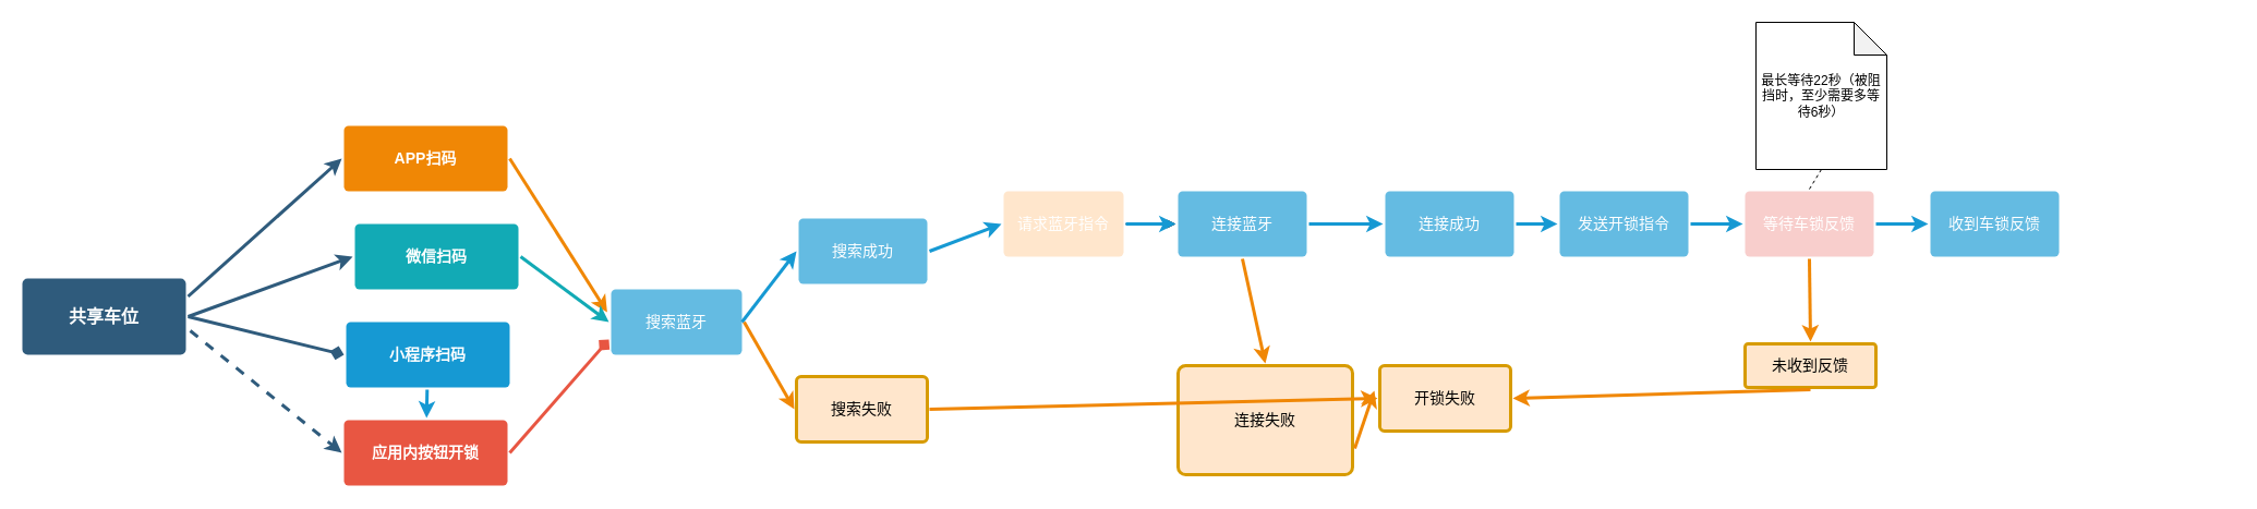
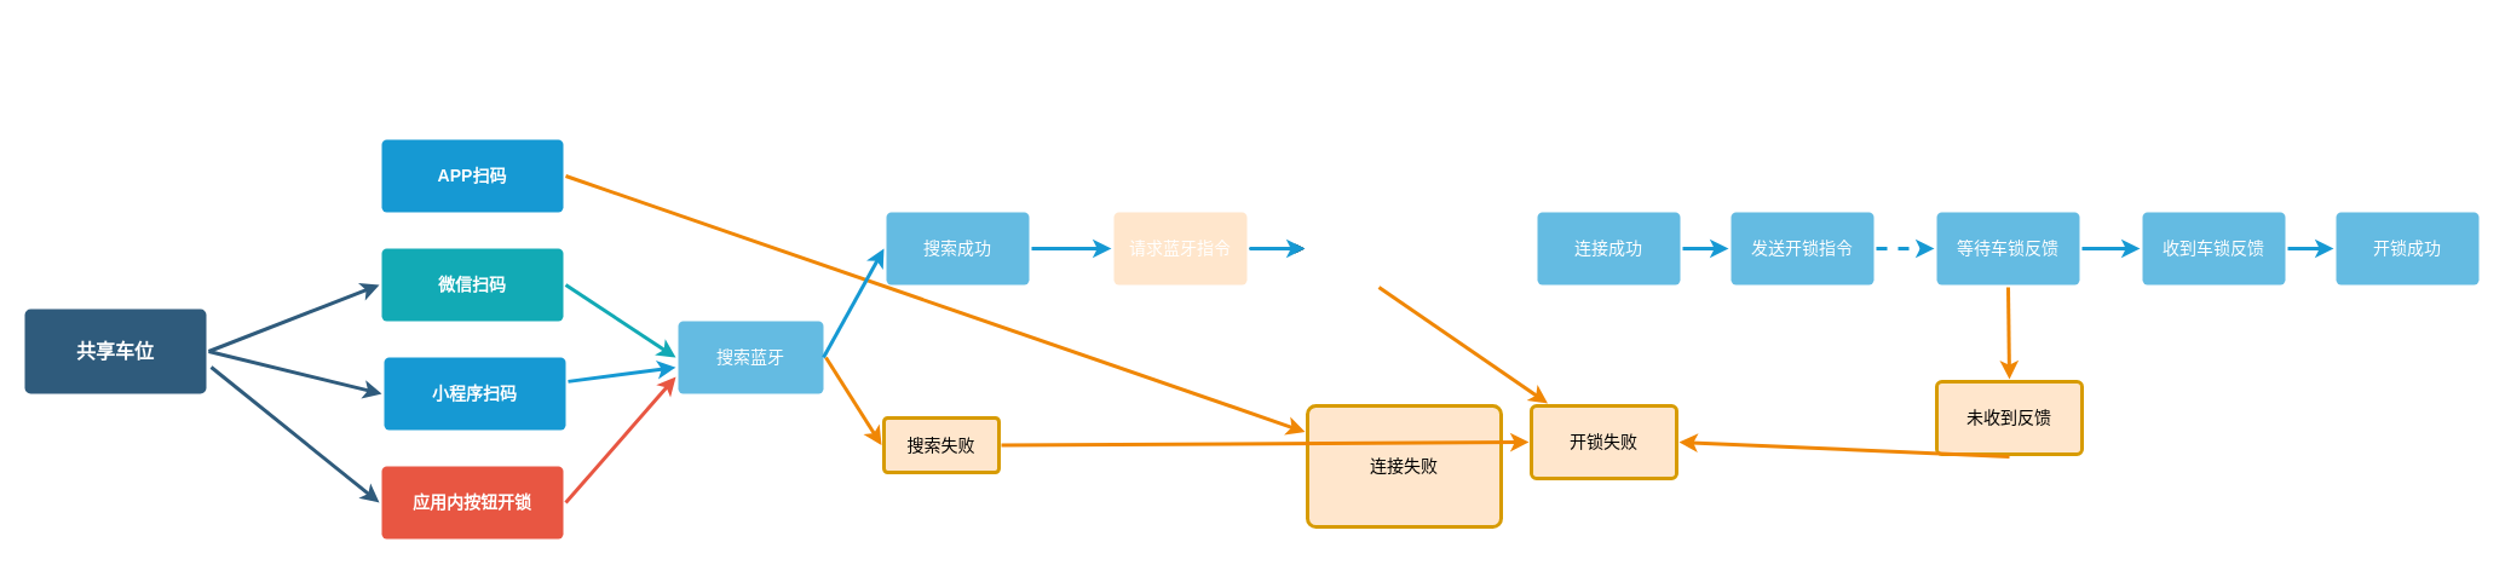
- <mxCell id="28" value="最长等待22秒（被阻挡时，至少需要多等待6秒）" style="shape=note;whiteSpace=wrap;html=1;backgroundOutline=1;darkOpacity=0.05;" vertex="1" parent="1"><mxGeometry x="1610" y="20" width="120" height="135" as="geometry" /></mxCell>
- <mxCell id="12" value="APP扫码" style="rounded=1;whiteSpace=wrap;html=1;shadow=0;labelBackgroundColor=none;strokeColor=none;strokeWidth=3;fillColor=#F08705;fontFamily=Helvetica;fontSize=14;fontColor=#FFFFFF;align=center;spacing=5;fontStyle=1;arcSize=7;perimeterSpacing=2;" parent="1" vertex="1"><mxGeometry x="315" y="115" width="150" height="60" as="geometry" /></mxCell>
+ <mxCell id="12" value="APP扫码" style="rounded=1;whiteSpace=wrap;html=1;shadow=0;labelBackgroundColor=none;strokeColor=none;strokeWidth=3;fillColor=#1699d3;fontFamily=Helvetica;fontSize=14;fontColor=#FFFFFF;align=center;spacing=5;fontStyle=1;arcSize=7;perimeterSpacing=2;" parent="1" vertex="1"><mxGeometry x="315" y="115" width="150" height="60" as="geometry" /></mxCell>
- <mxCell id="29" value="" style="endArrow=none;dashed=1;html=1;entryX=0.5;entryY=1;entryDx=0;entryDy=0;entryPerimeter=0;exitX=0.5;exitY=0;exitDx=0;exitDy=0;" edge="1" parent="1" source="26" target="28"><mxGeometry width="50" height="50" relative="1" as="geometry"><mxPoint x="1280" y="515" as="sourcePoint" /><mxPoint x="1330" y="465" as="targetPoint" /></mxGeometry></mxCell>
- <mxCell id="22" value="连接蓝牙" style="rounded=1;whiteSpace=wrap;html=1;shadow=0;labelBackgroundColor=none;strokeColor=none;strokeWidth=3;fillColor=#64bbe2;fontFamily=Helvetica;fontSize=14;fontColor=#FFFFFF;align=center;spacing=5;arcSize=7;perimeterSpacing=2;" vertex="1" parent="1"><mxGeometry x="1080" y="175" width="118" height="60" as="geometry" /></mxCell>
+ <mxCell id="22" value="连接蓝牙" style="rounded=1;whiteSpace=wrap;html=1;shadow=0;labelBackgroundColor=none;strokeColor=none;strokeWidth=3;fillColor=#ffffff;fontFamily=Helvetica;fontSize=14;fontColor=#FFFFFF;align=center;spacing=5;arcSize=7;perimeterSpacing=2;" vertex="1" parent="1"><mxGeometry x="1080" y="175" width="118" height="60" as="geometry" /></mxCell>
- <mxCell id="38" value="" style="edgeStyle=none;rounded=0;jumpStyle=none;html=1;shadow=0;labelBackgroundColor=none;startArrow=none;startFill=0;endArrow=classic;endFill=1;jettySize=auto;orthogonalLoop=1;strokeColor=#1699D3;strokeWidth=3;fontFamily=Helvetica;fontSize=14;fontColor=#FFFFFF;spacing=5;entryX=0;entryY=0.5;entryDx=0;entryDy=0;exitX=1;exitY=0.5;exitDx=0;exitDy=0;" edge="1" parent="1" source="22" target="23"><mxGeometry relative="1" as="geometry"><mxPoint x="1048" y="215" as="sourcePoint" /><mxPoint x="1088" y="215" as="targetPoint" /><Array as="points" /></mxGeometry></mxCell>
- <mxCell id="40" value="" style="edgeStyle=none;rounded=0;jumpStyle=none;html=1;shadow=0;labelBackgroundColor=none;startArrow=none;startFill=0;endArrow=classic;endFill=1;jettySize=auto;orthogonalLoop=1;strokeColor=#1699D3;strokeWidth=3;fontFamily=Helvetica;fontSize=14;fontColor=#FFFFFF;spacing=5;entryX=0;entryY=0.5;entryDx=0;entryDy=0;exitX=1;exitY=0.5;exitDx=0;exitDy=0;" edge="1" parent="1" source="25" target="26"><mxGeometry relative="1" as="geometry"><mxPoint x="1400" y="215" as="sourcePoint" /><mxPoint x="1438" y="215" as="targetPoint" /><Array as="points" /></mxGeometry></mxCell>
+ <mxCell id="40" value="" style="edgeStyle=none;rounded=0;jumpStyle=none;html=1;shadow=0;labelBackgroundColor=none;startArrow=none;startFill=0;endArrow=classic;endFill=1;jettySize=auto;orthogonalLoop=1;strokeColor=#1699D3;strokeWidth=3;fontFamily=Helvetica;fontSize=14;fontColor=#FFFFFF;spacing=5;entryX=0;entryY=0.5;entryDx=0;entryDy=0;exitX=1;exitY=0.5;exitDx=0;exitDy=0;dashed=1;" edge="1" parent="1" source="25" target="26"><mxGeometry relative="1" as="geometry"><mxPoint x="1400" y="215" as="sourcePoint" /><mxPoint x="1438" y="215" as="targetPoint" /><Array as="points" /></mxGeometry></mxCell>
- <mxCell id="26" value="等待车锁反馈" style="rounded=1;whiteSpace=wrap;html=1;shadow=0;labelBackgroundColor=none;strokeColor=none;strokeWidth=3;fillColor=#f8cecc;fontFamily=Helvetica;fontSize=14;fontColor=#FFFFFF;align=center;spacing=5;arcSize=7;perimeterSpacing=2;" vertex="1" parent="1"><mxGeometry x="1600" y="175" width="118" height="60" as="geometry" /></mxCell>
+ <mxCell id="26" value="等待车锁反馈" style="rounded=1;whiteSpace=wrap;html=1;shadow=0;labelBackgroundColor=none;strokeColor=none;strokeWidth=3;fillColor=#64bbe2;fontFamily=Helvetica;fontSize=14;fontColor=#FFFFFF;align=center;spacing=5;arcSize=7;perimeterSpacing=2;" vertex="1" parent="1"><mxGeometry x="1600" y="175" width="118" height="60" as="geometry" /></mxCell>
+ <mxCell id="42" value="" style="edgeStyle=none;rounded=0;jumpStyle=none;html=1;shadow=0;labelBackgroundColor=none;startArrow=none;startFill=0;endArrow=classic;endFill=1;jettySize=auto;orthogonalLoop=1;strokeColor=#1699D3;strokeWidth=3;fontFamily=Helvetica;fontSize=14;fontColor=#FFFFFF;spacing=5;exitX=1;exitY=0.5;exitDx=0;exitDy=0;entryX=0;entryY=0.5;entryDx=0;entryDy=0;" edge="1" parent="1" source="27" target="31"><mxGeometry relative="1" as="geometry"><mxPoint x="1730" y="215" as="sourcePoint" /><mxPoint x="1778" y="215" as="targetPoint" /><Array as="points" /></mxGeometry></mxCell>
+ <mxCell id="31" value="开锁成功" style="rounded=1;whiteSpace=wrap;html=1;shadow=0;labelBackgroundColor=none;strokeColor=none;strokeWidth=3;fillColor=#64bbe2;fontFamily=Helvetica;fontSize=14;fontColor=#FFFFFF;align=center;spacing=5;arcSize=7;perimeterSpacing=2;" vertex="1" parent="1"><mxGeometry x="1930" y="175" width="118" height="60" as="geometry" /></mxCell>
- <mxCell id="2" value="" style="edgeStyle=none;rounded=0;jumpStyle=none;html=1;shadow=0;labelBackgroundColor=none;startArrow=none;startFill=0;endArrow=classic;endFill=1;jettySize=auto;orthogonalLoop=1;strokeColor=#2F5B7C;strokeWidth=3;fontFamily=Helvetica;fontSize=16;fontColor=#23445D;spacing=5;exitX=1;exitY=0.25;exitDx=0;exitDy=0;entryX=0;entryY=0.5;entryDx=0;entryDy=0;" parent="1" source="6" target="12" edge="1"><mxGeometry relative="1" as="geometry" /></mxCell>
- <mxCell id="13" value="" style="edgeStyle=none;rounded=0;jumpStyle=none;html=1;shadow=0;labelBackgroundColor=none;startArrow=none;startFill=0;endArrow=classic;endFill=1;jettySize=auto;orthogonalLoop=1;strokeColor=#F08705;strokeWidth=3;fontFamily=Helvetica;fontSize=14;fontColor=#FFFFFF;spacing=5;entryX=-0.013;entryY=0.359;entryDx=0;entryDy=0;entryPerimeter=0;exitX=1;exitY=0.5;exitDx=0;exitDy=0;" parent="1" source="12" target="11" edge="1"><mxGeometry relative="1" as="geometry"><mxPoint x="529.61" y="207.5" as="targetPoint" /></mxGeometry></mxCell>
+ <mxCell id="13" value="" style="edgeStyle=none;rounded=0;jumpStyle=none;html=1;shadow=0;labelBackgroundColor=none;startArrow=none;startFill=0;endArrow=classic;endFill=1;jettySize=auto;orthogonalLoop=1;strokeColor=#F08705;strokeWidth=3;fontFamily=Helvetica;fontSize=14;fontColor=#FFFFFF;spacing=5;exitX=1;exitY=0.5;exitDx=0;exitDy=0;" parent="1" source="12" target="24" edge="1"><mxGeometry relative="1" as="geometry"><mxPoint x="529.61" y="207.5" as="targetPoint" /></mxGeometry></mxCell>
- <mxCell id="16" value="搜索成功" style="rounded=1;whiteSpace=wrap;html=1;shadow=0;labelBackgroundColor=none;strokeColor=none;strokeWidth=3;fillColor=#64bbe2;fontFamily=Helvetica;fontSize=14;fontColor=#FFFFFF;align=center;spacing=5;arcSize=7;perimeterSpacing=2;" vertex="1" parent="1"><mxGeometry x="732" y="200" width="118" height="60" as="geometry" /></mxCell>
+ <mxCell id="16" value="搜索成功" style="rounded=1;whiteSpace=wrap;html=1;shadow=0;labelBackgroundColor=none;strokeColor=none;strokeWidth=3;fillColor=#64bbe2;fontFamily=Helvetica;fontSize=14;fontColor=#FFFFFF;align=center;spacing=5;arcSize=7;perimeterSpacing=2;" vertex="1" parent="1"><mxGeometry x="732" y="175" width="118" height="60" as="geometry" /></mxCell>
- <mxCell id="14" value="微信扫码" style="rounded=1;whiteSpace=wrap;html=1;shadow=0;labelBackgroundColor=none;strokeColor=none;strokeWidth=3;fillColor=#12aab5;fontFamily=Helvetica;fontSize=14;fontColor=#FFFFFF;align=center;spacing=5;fontStyle=1;arcSize=7;perimeterSpacing=2;" parent="1" vertex="1"><mxGeometry x="325" y="205" width="150" height="60" as="geometry" /></mxCell>
+ <mxCell id="14" value="微信扫码" style="rounded=1;whiteSpace=wrap;html=1;shadow=0;labelBackgroundColor=none;strokeColor=none;strokeWidth=3;fillColor=#12aab5;fontFamily=Helvetica;fontSize=14;fontColor=#FFFFFF;align=center;spacing=5;fontStyle=1;arcSize=7;perimeterSpacing=2;" parent="1" vertex="1"><mxGeometry x="315" y="205" width="150" height="60" as="geometry" /></mxCell>
- <mxCell id="44" value="" style="edgeStyle=none;rounded=0;jumpStyle=none;html=1;shadow=0;labelBackgroundColor=none;startArrow=none;startFill=0;endArrow=classic;endFill=1;jettySize=auto;orthogonalLoop=1;strokeColor=#F08705;strokeWidth=3;fontFamily=Helvetica;fontSize=14;fontColor=#FFFFFF;spacing=5;exitX=0.5;exitY=1;exitDx=0;exitDy=0;entryX=0.5;entryY=0;entryDx=0;entryDy=0;" edge="1" parent="1" source="22" target="24"><mxGeometry relative="1" as="geometry"><mxPoint x="1390" y="391" as="sourcePoint" /><mxPoint x="1515.024" y="448.024" as="targetPoint" /></mxGeometry></mxCell>
+ <mxCell id="44" value="" style="edgeStyle=none;rounded=0;jumpStyle=none;html=1;shadow=0;labelBackgroundColor=none;startArrow=none;startFill=0;endArrow=classic;endFill=1;jettySize=auto;orthogonalLoop=1;strokeColor=#F08705;strokeWidth=3;fontFamily=Helvetica;fontSize=14;fontColor=#FFFFFF;spacing=5;exitX=0.5;exitY=1;exitDx=0;exitDy=0;" edge="1" parent="1" source="22" target="32"><mxGeometry relative="1" as="geometry"><mxPoint x="1390" y="391" as="sourcePoint" /><mxPoint x="1515.024" y="448.024" as="targetPoint" /></mxGeometry></mxCell>
- <mxCell id="7" value="" style="edgeStyle=none;rounded=1;jumpStyle=none;html=1;shadow=0;labelBackgroundColor=none;startArrow=none;startFill=0;jettySize=auto;orthogonalLoop=1;strokeColor=#E85642;strokeWidth=3;fontFamily=Helvetica;fontSize=14;fontColor=#FFFFFF;spacing=5;fontStyle=1;fillColor=#b0e3e6;exitX=1;exitY=0.5;exitDx=0;exitDy=0;entryX=0;entryY=0.75;entryDx=0;entryDy=0;endArrow=diamond;" parent="1" source="8" target="11" edge="1"><mxGeometry relative="1" as="geometry"><mxPoint x="315" y="537.5" as="targetPoint" /></mxGeometry></mxCell>
+ <mxCell id="7" value="" style="edgeStyle=none;rounded=1;jumpStyle=none;html=1;shadow=0;labelBackgroundColor=none;startArrow=none;startFill=0;jettySize=auto;orthogonalLoop=1;strokeColor=#E85642;strokeWidth=3;fontFamily=Helvetica;fontSize=14;fontColor=#FFFFFF;spacing=5;fontStyle=1;fillColor=#b0e3e6;exitX=1;exitY=0.5;exitDx=0;exitDy=0;entryX=0;entryY=0.75;entryDx=0;entryDy=0;" parent="1" source="8" target="11" edge="1"><mxGeometry relative="1" as="geometry"><mxPoint x="315" y="537.5" as="targetPoint" /></mxGeometry></mxCell>
- <mxCell id="4" value="" style="edgeStyle=none;rounded=0;jumpStyle=none;html=1;shadow=0;labelBackgroundColor=none;startArrow=none;startFill=0;endArrow=diamond;endFill=1;jettySize=auto;orthogonalLoop=1;strokeColor=#2F5B7C;strokeWidth=3;fontFamily=Helvetica;fontSize=16;fontColor=#23445D;spacing=5;entryX=0;entryY=0.5;entryDx=0;entryDy=0;exitX=1;exitY=0.5;exitDx=0;exitDy=0;" parent="1" source="6" target="10" edge="1"><mxGeometry relative="1" as="geometry"><mxPoint x="212" y="215" as="sourcePoint" /></mxGeometry></mxCell>
+ <mxCell id="4" value="" style="edgeStyle=none;rounded=0;jumpStyle=none;html=1;shadow=0;labelBackgroundColor=none;startArrow=none;startFill=0;endArrow=classic;endFill=1;jettySize=auto;orthogonalLoop=1;strokeColor=#2F5B7C;strokeWidth=3;fontFamily=Helvetica;fontSize=16;fontColor=#23445D;spacing=5;entryX=0;entryY=0.5;entryDx=0;entryDy=0;exitX=1;exitY=0.5;exitDx=0;exitDy=0;" parent="1" source="6" target="10" edge="1"><mxGeometry relative="1" as="geometry"><mxPoint x="212" y="215" as="sourcePoint" /></mxGeometry></mxCell>
- <mxCell id="30" value="未收到反馈" style="rounded=1;whiteSpace=wrap;html=1;shadow=0;labelBackgroundColor=none;strokeColor=#d79b00;strokeWidth=3;fillColor=#ffe6cc;fontFamily=Helvetica;fontSize=14;align=center;spacing=5;arcSize=7;perimeterSpacing=2;" vertex="1" parent="1"><mxGeometry x="1600" y="315" width="120" height="40" as="geometry" /></mxCell>
+ <mxCell id="30" value="未收到反馈" style="rounded=1;whiteSpace=wrap;html=1;shadow=0;labelBackgroundColor=none;strokeColor=#d79b00;strokeWidth=3;fillColor=#ffe6cc;fontFamily=Helvetica;fontSize=14;align=center;spacing=5;arcSize=7;perimeterSpacing=2;" vertex="1" parent="1"><mxGeometry x="1600" y="315" width="120" height="60" as="geometry" /></mxCell>
- <mxCell id="5" value="" style="edgeStyle=none;rounded=0;jumpStyle=none;html=1;shadow=0;labelBackgroundColor=none;startArrow=none;startFill=0;endArrow=classic;endFill=1;jettySize=auto;orthogonalLoop=1;strokeColor=#2F5B7C;strokeWidth=3;fontFamily=Helvetica;fontSize=16;fontColor=#23445D;spacing=5;entryX=0;entryY=0.5;entryDx=0;entryDy=0;exitX=1.013;exitY=0.676;exitDx=0;exitDy=0;exitPerimeter=0;dashed=1;" parent="1" source="6" target="8" edge="1"><mxGeometry relative="1" as="geometry" /></mxCell>
+ <mxCell id="5" value="" style="edgeStyle=none;rounded=0;jumpStyle=none;html=1;shadow=0;labelBackgroundColor=none;startArrow=none;startFill=0;endArrow=classic;endFill=1;jettySize=auto;orthogonalLoop=1;strokeColor=#2F5B7C;strokeWidth=3;fontFamily=Helvetica;fontSize=16;fontColor=#23445D;spacing=5;entryX=0;entryY=0.5;entryDx=0;entryDy=0;exitX=1.013;exitY=0.676;exitDx=0;exitDy=0;exitPerimeter=0;" parent="1" source="6" target="8" edge="1"><mxGeometry relative="1" as="geometry" /></mxCell>
- <mxCell id="9" value="" style="edgeStyle=none;rounded=0;jumpStyle=none;html=1;shadow=0;labelBackgroundColor=none;startArrow=none;startFill=0;endArrow=classic;endFill=1;jettySize=auto;orthogonalLoop=1;strokeColor=#1699D3;strokeWidth=3;fontFamily=Helvetica;fontSize=14;fontColor=#FFFFFF;spacing=5;" parent="1" source="10" target="8" edge="1"><mxGeometry relative="1" as="geometry" /></mxCell>
+ <mxCell id="9" value="" style="edgeStyle=none;rounded=0;jumpStyle=none;html=1;shadow=0;labelBackgroundColor=none;startArrow=none;startFill=0;endArrow=classic;endFill=1;jettySize=auto;orthogonalLoop=1;strokeColor=#1699D3;strokeWidth=3;fontFamily=Helvetica;fontSize=14;fontColor=#FFFFFF;spacing=5;" parent="1" source="10" target="11" edge="1"><mxGeometry relative="1" as="geometry" /></mxCell>
- <mxCell id="17" value="&lt;div&gt;搜索失败&lt;/div&gt;" style="rounded=1;whiteSpace=wrap;html=1;shadow=0;labelBackgroundColor=none;strokeColor=#d79b00;strokeWidth=3;fillColor=#ffe6cc;fontFamily=Helvetica;fontSize=14;align=center;spacing=5;arcSize=7;perimeterSpacing=2;" vertex="1" parent="1"><mxGeometry x="730" y="345" width="120" height="60" as="geometry" /></mxCell>
+ <mxCell id="17" value="&lt;div&gt;搜索失败&lt;/div&gt;" style="rounded=1;whiteSpace=wrap;html=1;shadow=0;labelBackgroundColor=none;strokeColor=#d79b00;strokeWidth=3;fillColor=#ffe6cc;fontFamily=Helvetica;fontSize=14;align=center;spacing=5;arcSize=7;perimeterSpacing=2;" vertex="1" parent="1"><mxGeometry x="730" y="345" width="95" height="45" as="geometry" /></mxCell>
- <mxCell id="34" value="" style="edgeStyle=none;rounded=0;jumpStyle=none;html=1;shadow=0;labelBackgroundColor=none;startArrow=none;startFill=0;endArrow=classic;endFill=1;jettySize=auto;orthogonalLoop=1;strokeColor=#F08705;strokeWidth=3;fontFamily=Helvetica;fontSize=14;fontColor=#FFFFFF;spacing=5;exitX=1;exitY=0.75;exitDx=0;exitDy=0;entryX=-0.024;entryY=0.391;entryDx=0;entryDy=0;entryPerimeter=0;" edge="1" parent="1" source="24" target="32"><mxGeometry relative="1" as="geometry"><mxPoint x="862" y="385" as="sourcePoint" /><mxPoint x="1518" y="455" as="targetPoint" /></mxGeometry></mxCell>
